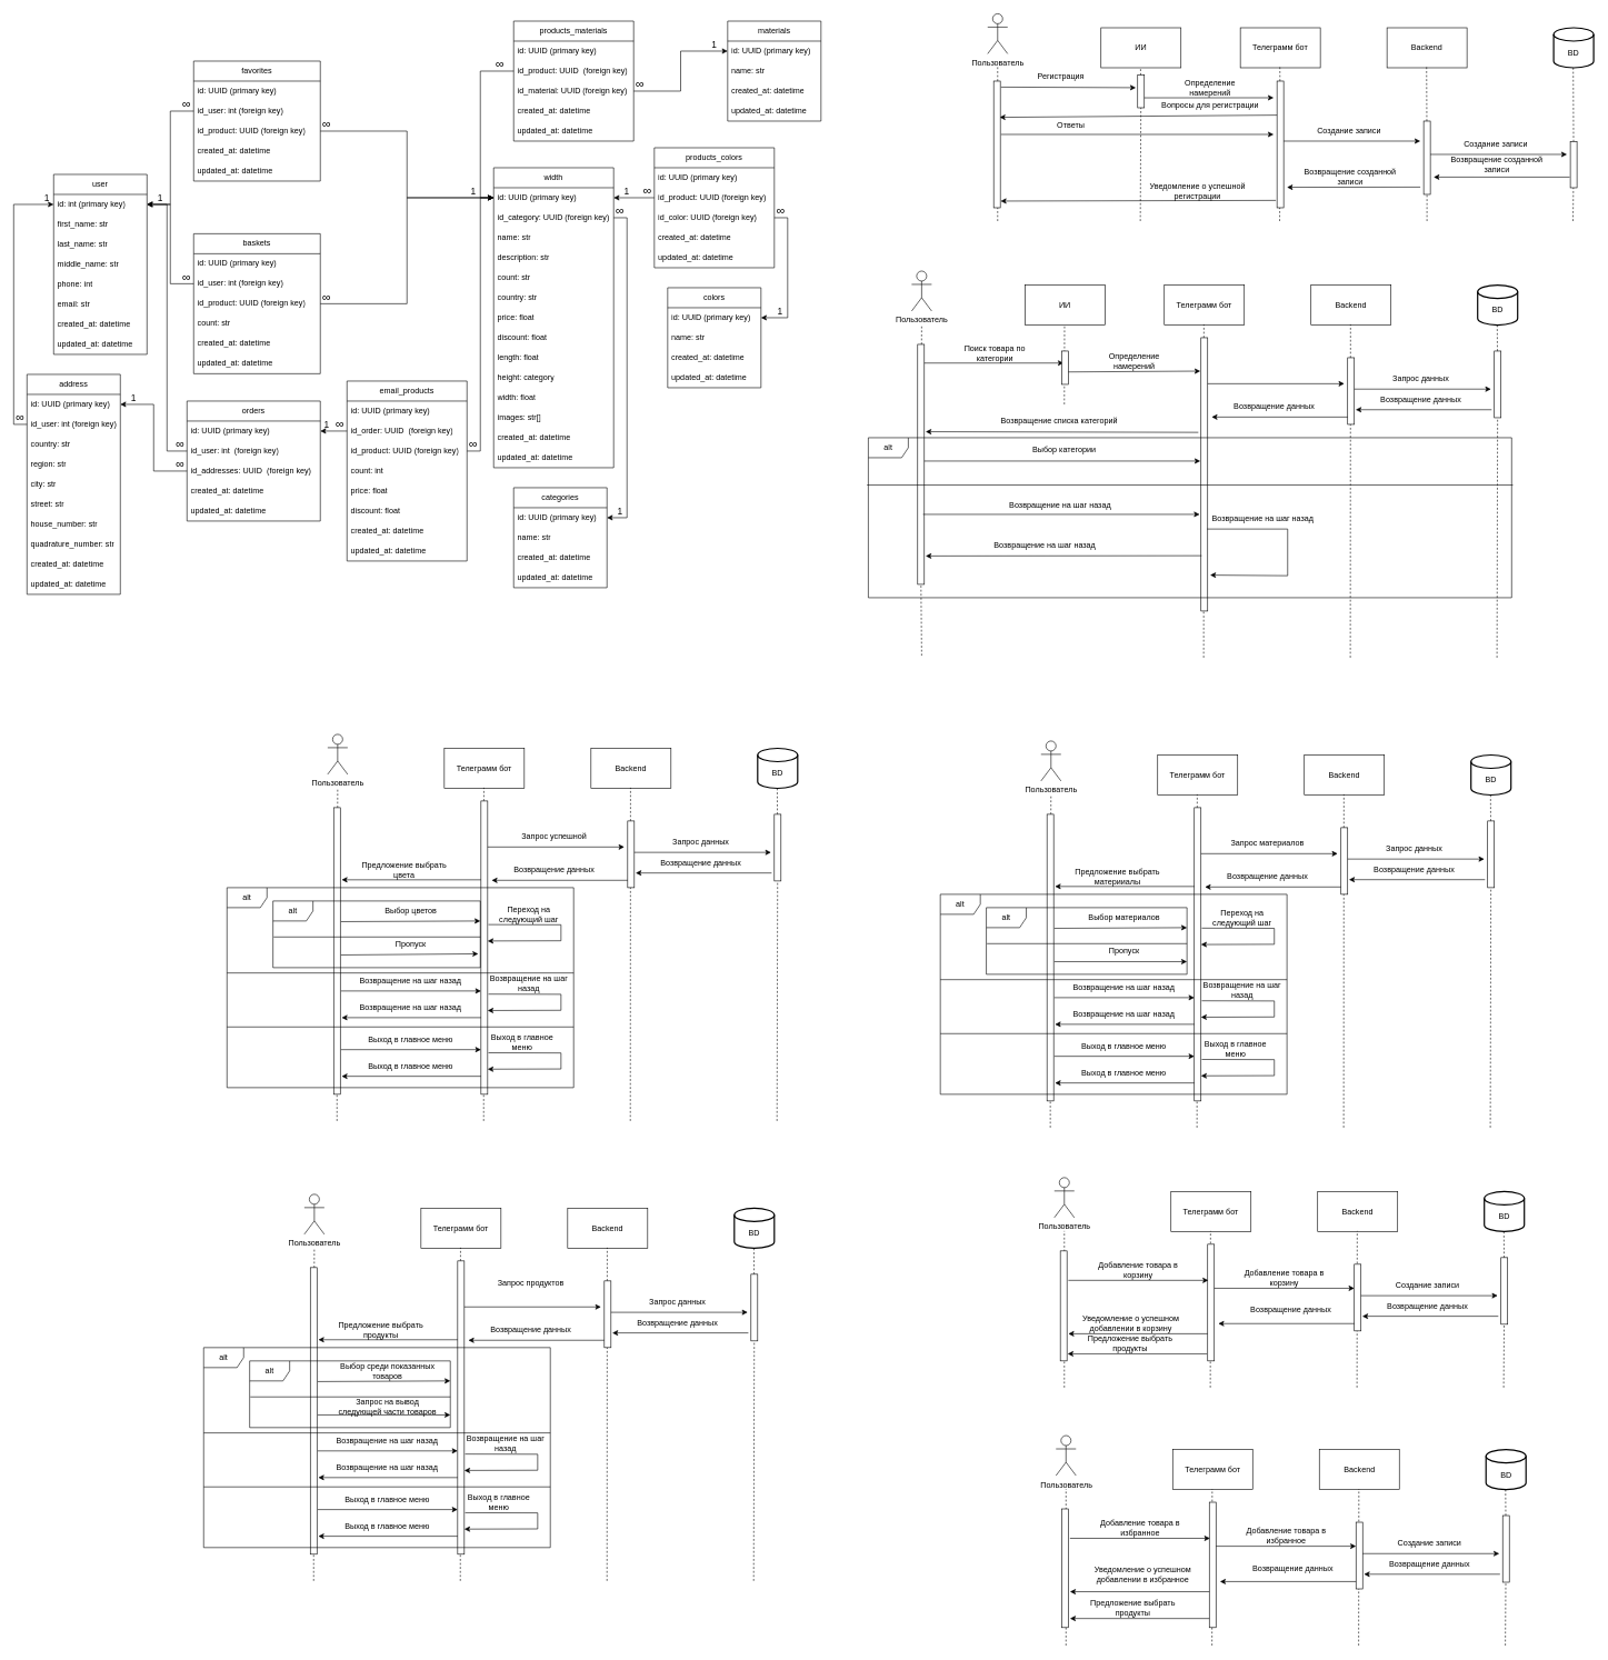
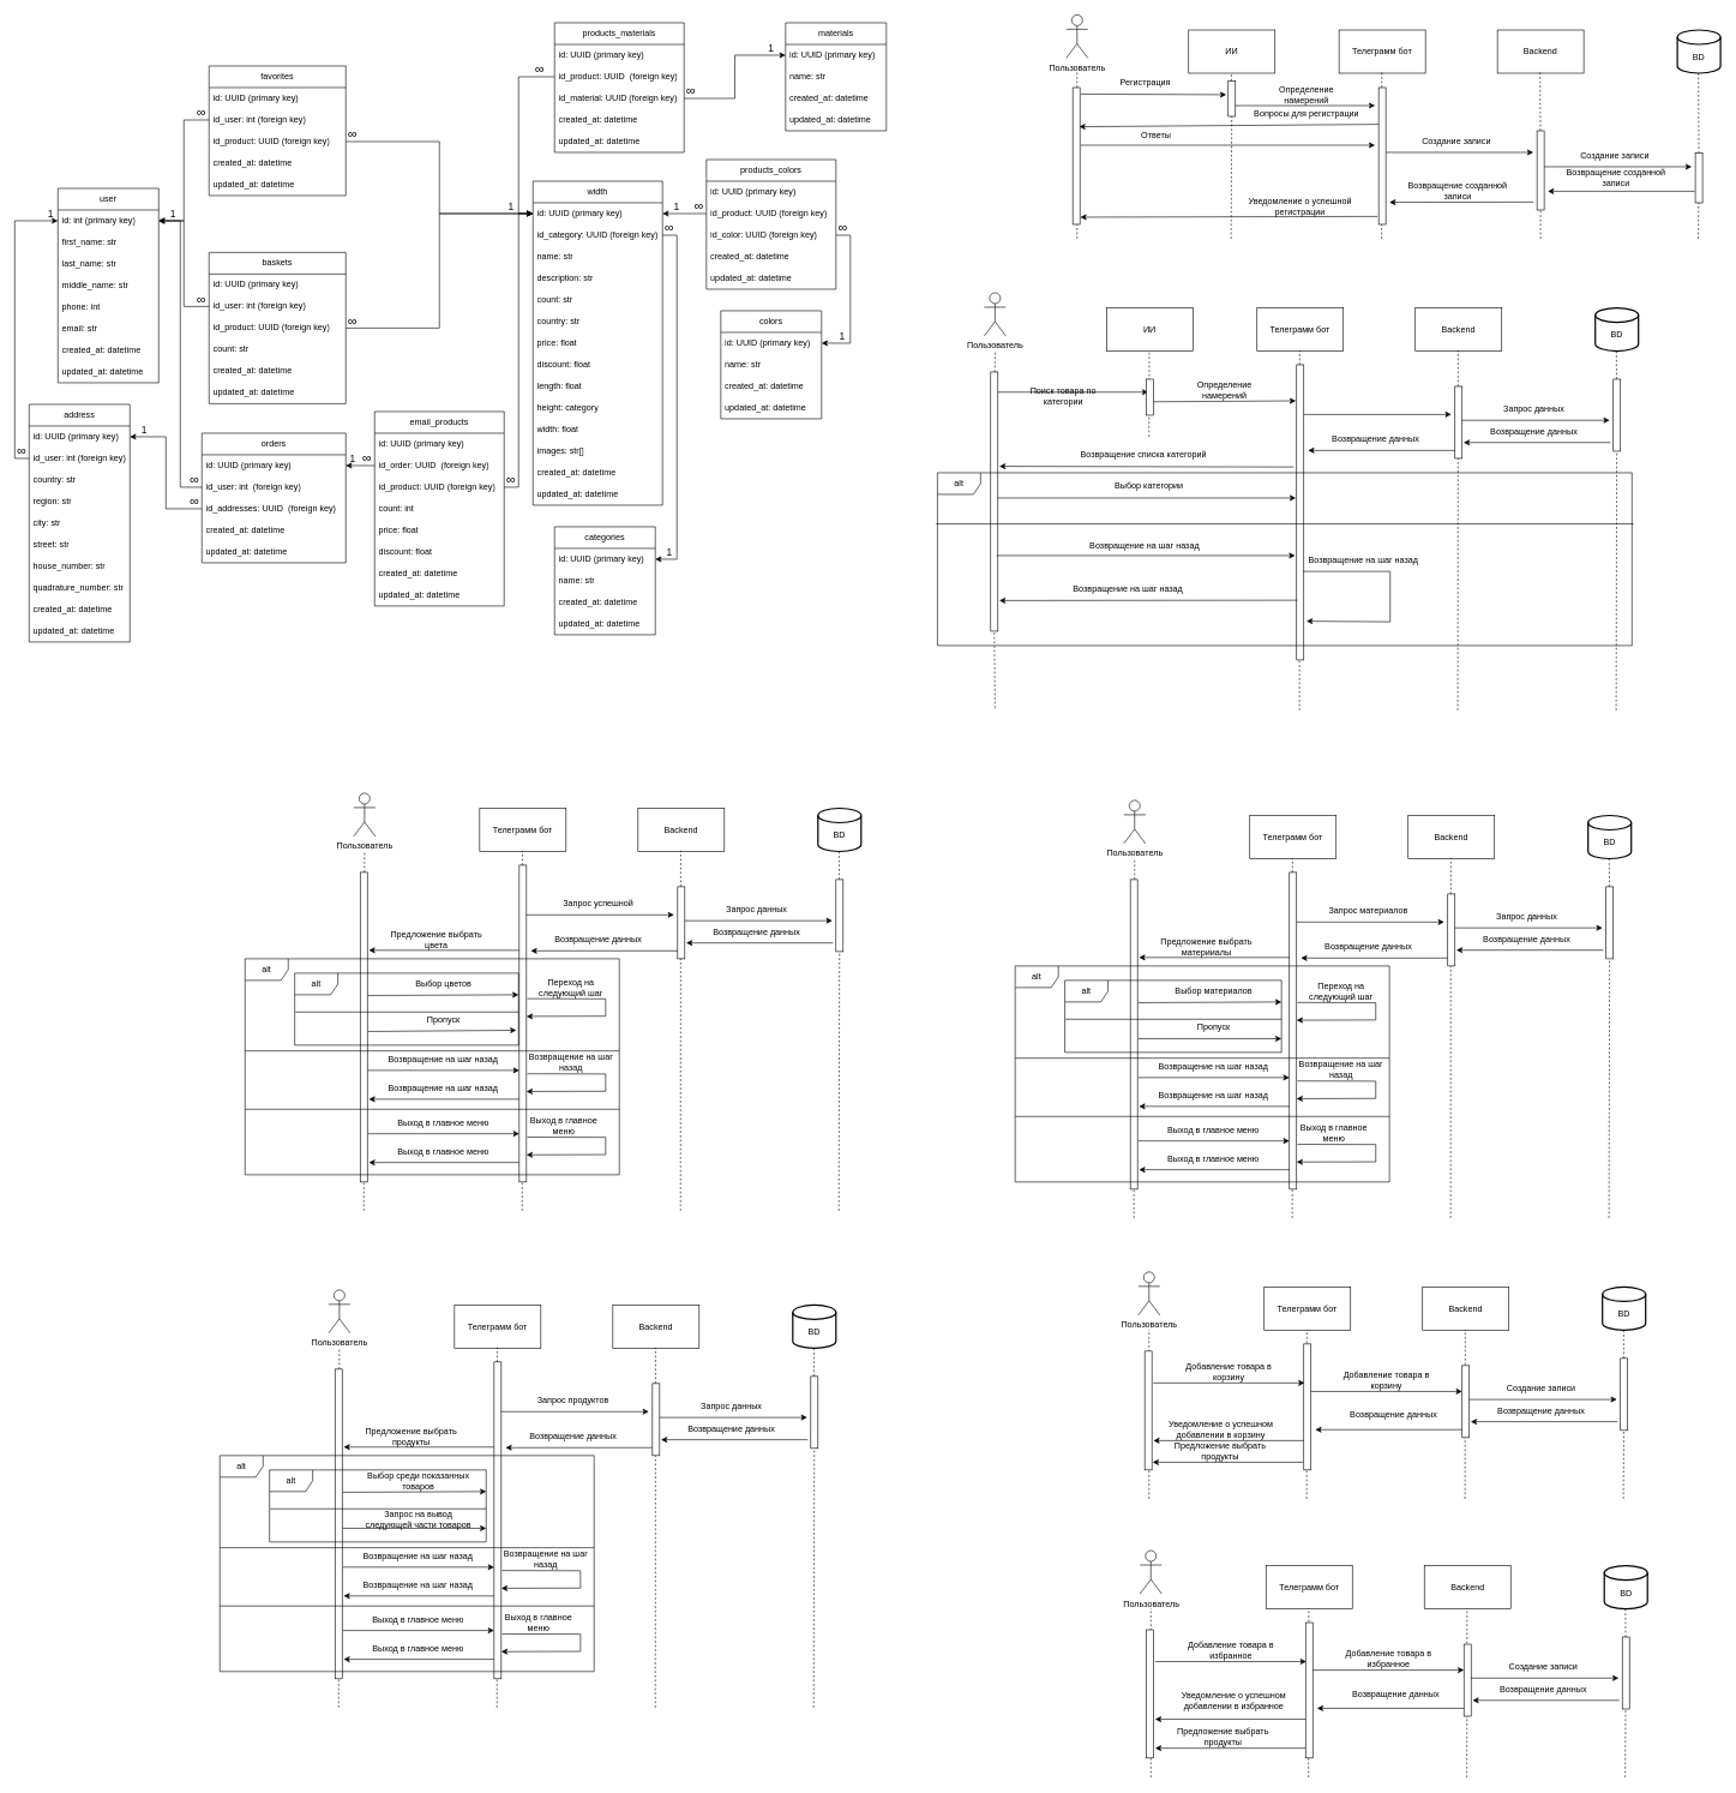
- <mxCell id="368" value="Уведомление о успешной регистрации" style="text;html=1;align=center;verticalAlign=middle;whiteSpace=wrap;rounded=0;" vertex="1" parent="1"><mxGeometry x="1721" y="271" width="150" height="30" as="geometry" /></mxCell>
+ <mxCell id="368" value="Уведомление о успешной регистрации" style="text;html=1;align=center;verticalAlign=middle;whiteSpace=wrap;rounded=0;" vertex="1" parent="1"><mxGeometry x="1731" y="271" width="150" height="30" as="geometry" /></mxCell>
- <mxCell id="163" value="Поиск товара по категории" style="text;html=1;align=center;verticalAlign=middle;whiteSpace=wrap;rounded=0;" vertex="1" parent="1"><mxGeometry x="1417" y="514" width="150" height="30" as="geometry" /></mxCell>
+ <mxCell id="163" value="Поиск товара по категории" style="text;html=1;align=center;verticalAlign=middle;whiteSpace=wrap;rounded=0;" vertex="1" parent="1"><mxGeometry x="1402" y="534" width="150" height="30" as="geometry" /></mxCell>
- <mxCell id="307" value="Запрос продуктов" style="text;html=1;align=center;verticalAlign=middle;whiteSpace=wrap;rounded=0;" vertex="1" parent="1"><mxGeometry x="721" y="1909" width="150" height="30" as="geometry" /></mxCell>
+ <mxCell id="307" value="Запрос продуктов" style="text;html=1;align=center;verticalAlign=middle;whiteSpace=wrap;rounded=0;" vertex="1" parent="1"><mxGeometry x="721" y="1929" width="150" height="30" as="geometry" /></mxCell>
